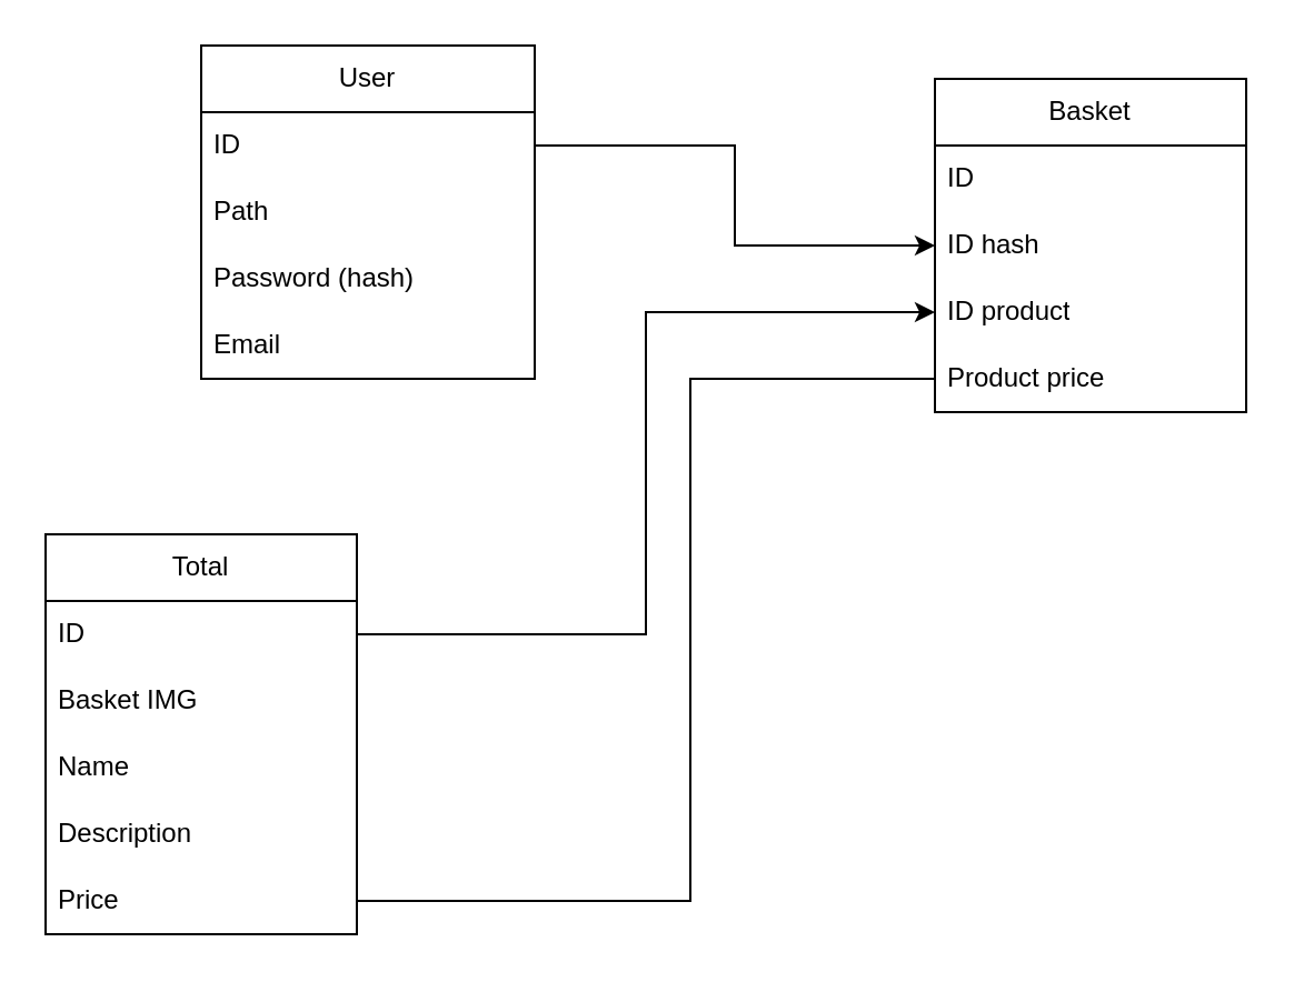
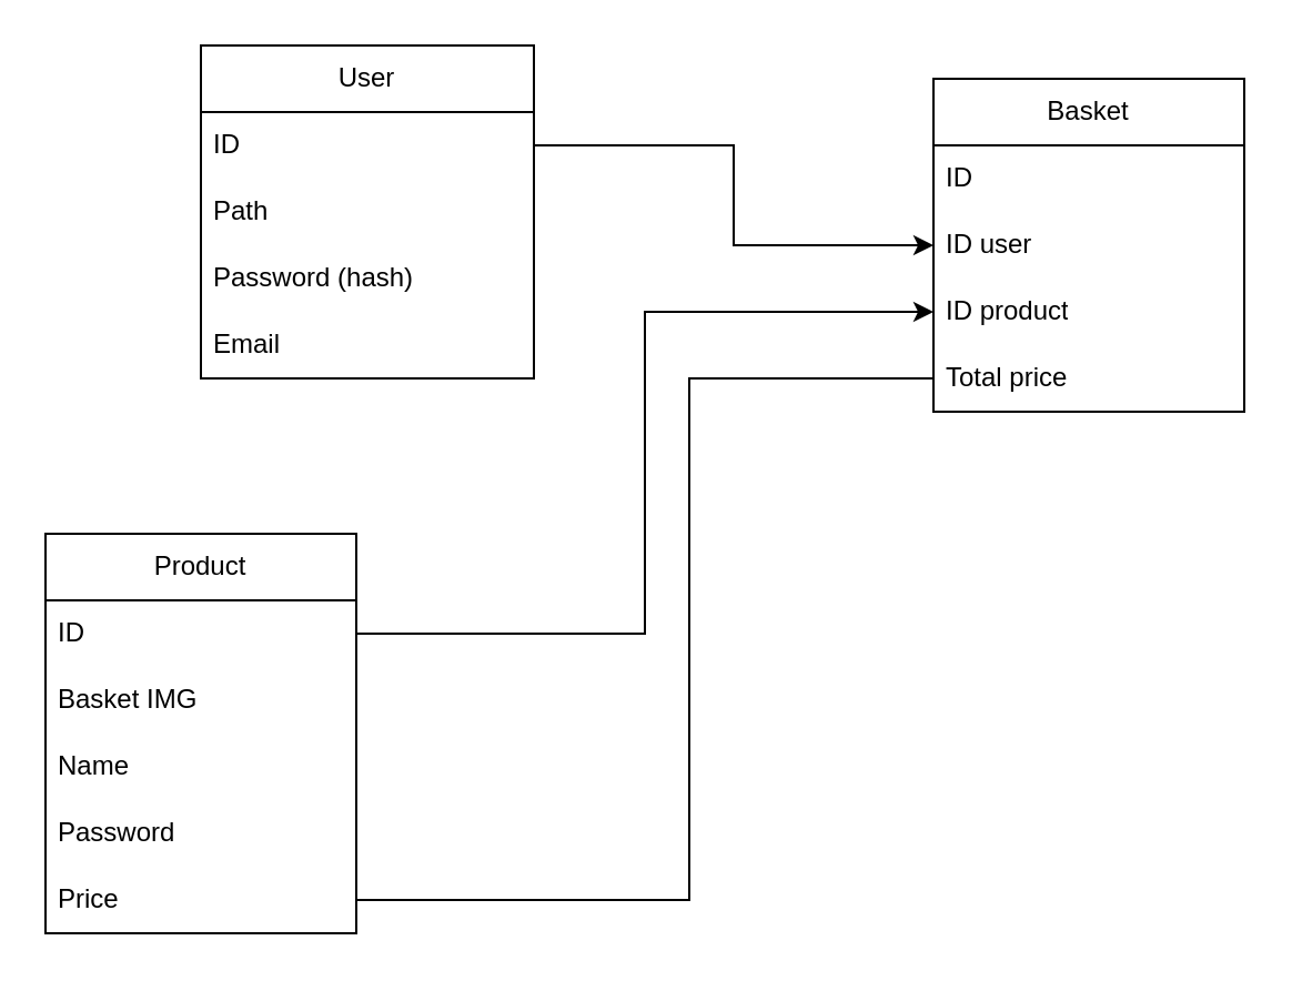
- <mxCell id="9" value="ID hash" style="text;strokeColor=none;fillColor=none;align=left;verticalAlign=middle;spacingLeft=4;spacingRight=4;overflow=hidden;points=[[0,0.5],[1,0.5]];portConstraint=eastwest;rotatable=0;whiteSpace=wrap;html=1;" vertex="1" parent="7"><mxGeometry y="60" width="140" height="30" as="geometry" /></mxCell>
+ <mxCell id="9" value="ID user" style="text;strokeColor=none;fillColor=none;align=left;verticalAlign=middle;spacingLeft=4;spacingRight=4;overflow=hidden;points=[[0,0.5],[1,0.5]];portConstraint=eastwest;rotatable=0;whiteSpace=wrap;html=1;" vertex="1" parent="7"><mxGeometry y="60" width="140" height="30" as="geometry" /></mxCell>
- <mxCell id="11" value="Product price" style="text;strokeColor=none;fillColor=none;align=left;verticalAlign=middle;spacingLeft=4;spacingRight=4;overflow=hidden;points=[[0,0.5],[1,0.5]];portConstraint=eastwest;rotatable=0;whiteSpace=wrap;html=1;" vertex="1" parent="7"><mxGeometry y="120" width="140" height="30" as="geometry" /></mxCell>
+ <mxCell id="11" value="Total price" style="text;strokeColor=none;fillColor=none;align=left;verticalAlign=middle;spacingLeft=4;spacingRight=4;overflow=hidden;points=[[0,0.5],[1,0.5]];portConstraint=eastwest;rotatable=0;whiteSpace=wrap;html=1;" vertex="1" parent="7"><mxGeometry y="120" width="140" height="30" as="geometry" /></mxCell>
- <mxCell id="12" value="Total" style="swimlane;fontStyle=0;childLayout=stackLayout;horizontal=1;startSize=30;horizontalStack=0;resizeParent=1;resizeParentMax=0;resizeLast=0;collapsible=1;marginBottom=0;whiteSpace=wrap;html=1;" vertex="1" parent="1"><mxGeometry x="20" y="240" width="140" height="180" as="geometry" /></mxCell>
+ <mxCell id="12" value="Product" style="swimlane;fontStyle=0;childLayout=stackLayout;horizontal=1;startSize=30;horizontalStack=0;resizeParent=1;resizeParentMax=0;resizeLast=0;collapsible=1;marginBottom=0;whiteSpace=wrap;html=1;" vertex="1" parent="1"><mxGeometry x="20" y="240" width="140" height="180" as="geometry" /></mxCell>
- <mxCell id="16" value="Description" style="text;strokeColor=none;fillColor=none;align=left;verticalAlign=middle;spacingLeft=4;spacingRight=4;overflow=hidden;points=[[0,0.5],[1,0.5]];portConstraint=eastwest;rotatable=0;whiteSpace=wrap;html=1;" vertex="1" parent="12"><mxGeometry y="120" width="140" height="30" as="geometry" /></mxCell>
+ <mxCell id="16" value="Password" style="text;strokeColor=none;fillColor=none;align=left;verticalAlign=middle;spacingLeft=4;spacingRight=4;overflow=hidden;points=[[0,0.5],[1,0.5]];portConstraint=eastwest;rotatable=0;whiteSpace=wrap;html=1;" vertex="1" parent="12"><mxGeometry y="120" width="140" height="30" as="geometry" /></mxCell>
